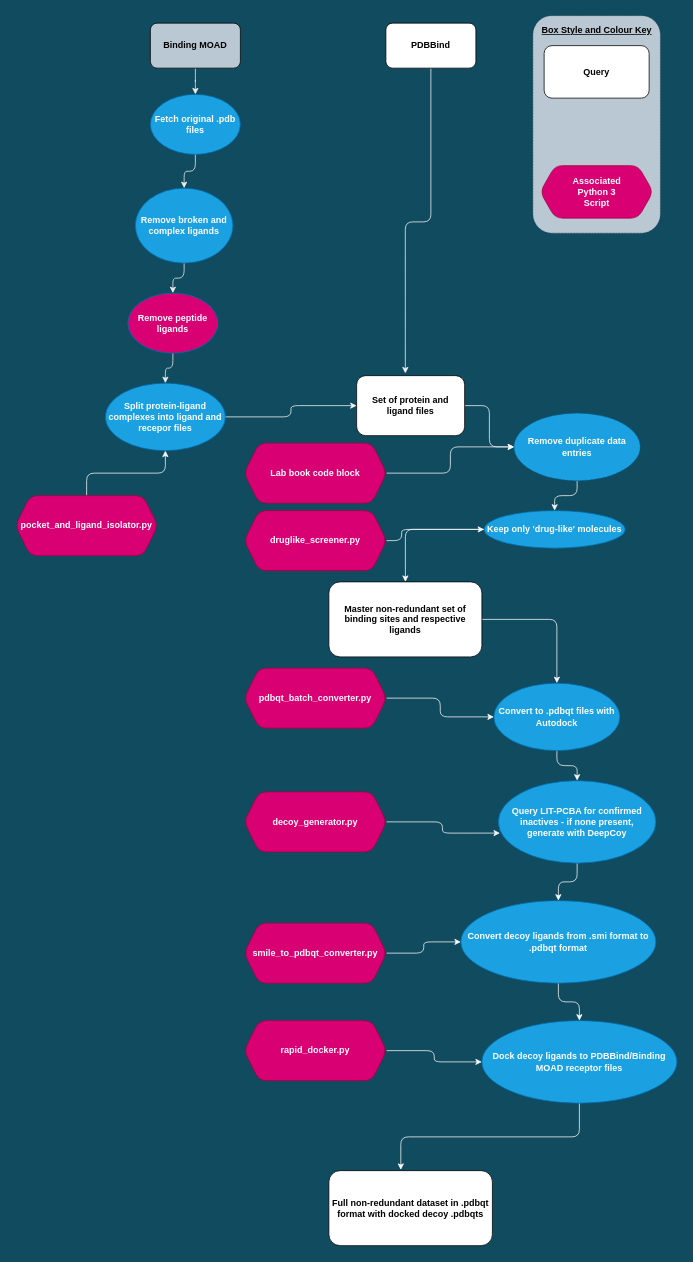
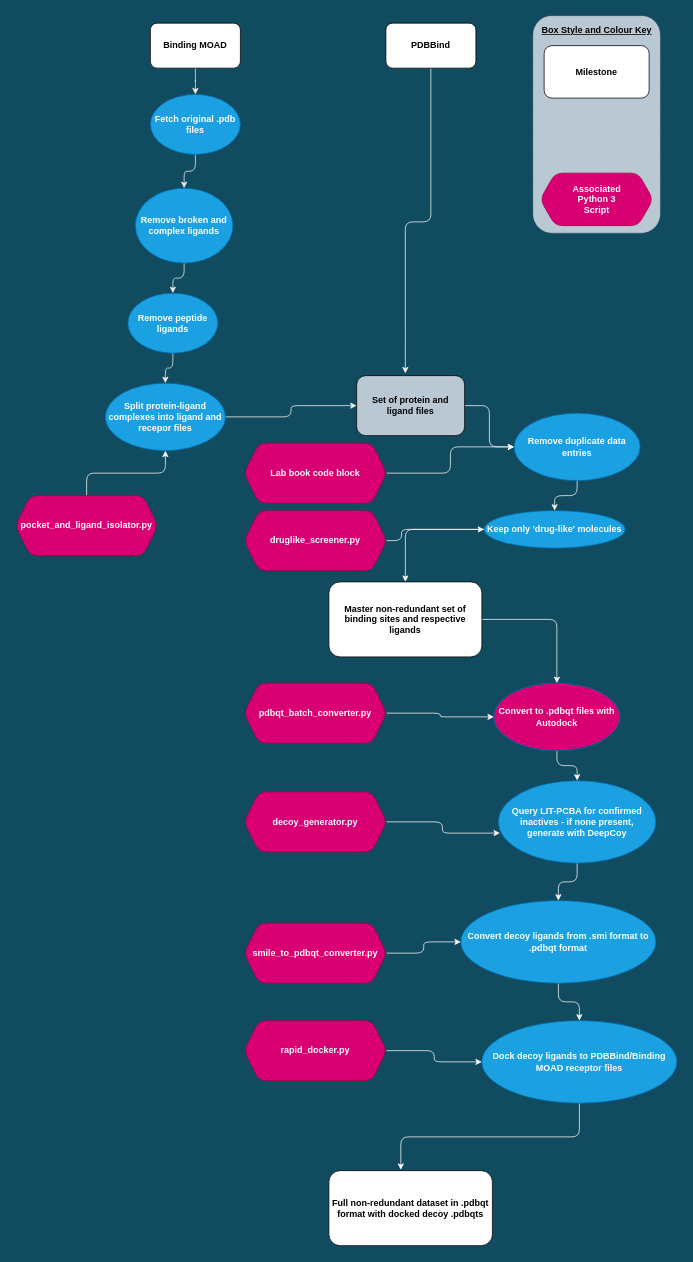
- <mxCell id="4" value="Binding MOAD" style="rounded=1;whiteSpace=wrap;html=1;sketch=0;fontStyle=1;fillColor=#bac8d3;" parent="1" vertex="1"><mxGeometry x="200" y="30" width="120" height="60" as="geometry" /></mxCell>
+ <mxCell id="4" value="Binding MOAD" style="rounded=1;whiteSpace=wrap;html=1;sketch=0;fontStyle=1" parent="1" vertex="1"><mxGeometry x="200" y="30" width="120" height="60" as="geometry" /></mxCell>
- <mxCell id="40" value="&lt;b&gt;Query&lt;/b&gt;" style="rounded=1;whiteSpace=wrap;html=1;perimeterSpacing=5;strokeWidth=1;" parent="1" vertex="1"><mxGeometry x="725" y="60" width="140" height="70" as="geometry" /></mxCell>
+ <mxCell id="40" value="&lt;b&gt;Milestone&lt;/b&gt;" style="rounded=1;whiteSpace=wrap;html=1;perimeterSpacing=5;strokeWidth=1;" parent="1" vertex="1"><mxGeometry x="725" y="60" width="140" height="70" as="geometry" /></mxCell>
- <mxCell id="41" value="&lt;div&gt;Associated&lt;/div&gt;&lt;div&gt;Python 3 &lt;br&gt;&lt;/div&gt;&lt;div&gt;Script&lt;br&gt;&lt;/div&gt;" style="shape=hexagon;perimeter=hexagonPerimeter2;whiteSpace=wrap;html=1;fixedSize=1;rounded=1;fontStyle=1;strokeColor=#A50040;fillColor=#d80073;sketch=0;fontColor=#ffffff;" parent="1" vertex="1"><mxGeometry x="719.75" y="220" width="150.5" height="70" as="geometry" /></mxCell>
+ <mxCell id="41" value="&lt;div&gt;Associated&lt;/div&gt;&lt;div&gt;Python 3 &lt;br&gt;&lt;/div&gt;&lt;div&gt;Script&lt;br&gt;&lt;/div&gt;" style="shape=hexagon;perimeter=hexagonPerimeter2;whiteSpace=wrap;html=1;fixedSize=1;rounded=1;fontStyle=1;strokeColor=#A50040;fillColor=#d80073;sketch=0;fontColor=#ffffff;" parent="1" vertex="1"><mxGeometry x="719.75" y="230" width="150.5" height="70" as="geometry" /></mxCell>
- <mxCell id="46" value="Remove peptide ligands" style="ellipse;whiteSpace=wrap;html=1;rounded=1;fontStyle=1;sketch=0;fillColor=#d80073;strokeColor=#006EAF;fontColor=#ffffff;" parent="1" vertex="1"><mxGeometry x="170" y="390" width="120" height="80" as="geometry" /></mxCell>
+ <mxCell id="46" value="Remove peptide ligands" style="ellipse;whiteSpace=wrap;html=1;rounded=1;fontStyle=1;sketch=0;fillColor=#1ba1e2;strokeColor=#006EAF;fontColor=#ffffff;" parent="1" vertex="1"><mxGeometry x="170" y="390" width="120" height="80" as="geometry" /></mxCell>
- <mxCell id="11" value="&lt;div&gt;Set of protein and &lt;br&gt;&lt;/div&gt;&lt;div&gt;ligand files&lt;/div&gt;" style="rounded=1;whiteSpace=wrap;html=1;sketch=0;fontStyle=1" parent="1" vertex="1"><mxGeometry x="475" y="500" width="144" height="80" as="geometry" /></mxCell>
+ <mxCell id="11" value="&lt;div&gt;Set of protein and &lt;br&gt;&lt;/div&gt;&lt;div&gt;ligand files&lt;/div&gt;" style="rounded=1;whiteSpace=wrap;html=1;sketch=0;fontStyle=1;fillColor=#bac8d3;" parent="1" vertex="1"><mxGeometry x="475" y="500" width="144" height="80" as="geometry" /></mxCell>
- <mxCell id="17" value="&lt;div&gt;Remove duplicate data &lt;br&gt;&lt;/div&gt;&lt;div&gt;entries&lt;/div&gt;" style="ellipse;whiteSpace=wrap;html=1;rounded=0;sketch=0;strokeColor=#006EAF;fillColor=#1ba1e2;fontColor=#ffffff;fontStyle=1;dashed=1;" parent="1" vertex="1"><mxGeometry x="685" y="550" width="168" height="90" as="geometry" /></mxCell>
+ <mxCell id="17" value="&lt;div&gt;Remove duplicate data &lt;br&gt;&lt;/div&gt;&lt;div&gt;entries&lt;/div&gt;" style="ellipse;whiteSpace=wrap;html=1;rounded=0;sketch=0;strokeColor=#006EAF;fillColor=#1ba1e2;fontColor=#ffffff;fontStyle=1" parent="1" vertex="1"><mxGeometry x="685" y="550" width="168" height="90" as="geometry" /></mxCell>
- <mxCell id="33" value="pdbqt_batch_converter.py" style="shape=hexagon;perimeter=hexagonPerimeter2;whiteSpace=wrap;html=1;fixedSize=1;rounded=1;fontStyle=1;strokeColor=#A50040;fillColor=#d80073;sketch=0;fontColor=#ffffff;" parent="1" vertex="1"><mxGeometry x="325" y="890" width="190" height="80" as="geometry" /></mxCell>
+ <mxCell id="33" value="pdbqt_batch_converter.py" style="shape=hexagon;perimeter=hexagonPerimeter2;whiteSpace=wrap;html=1;fixedSize=1;rounded=1;fontStyle=1;strokeColor=#A50040;fillColor=#d80073;sketch=0;fontColor=#ffffff;" parent="1" vertex="1"><mxGeometry x="325" y="910" width="190" height="80" as="geometry" /></mxCell>
- <mxCell id="13" value="Convert to .pdbqt files with Autodock" style="ellipse;whiteSpace=wrap;html=1;rounded=0;sketch=0;strokeColor=#006EAF;fillColor=#1ba1e2;fontColor=#ffffff;fontStyle=1" parent="1" vertex="1"><mxGeometry x="658" y="910" width="168" height="90" as="geometry" /></mxCell>
+ <mxCell id="13" value="Convert to .pdbqt files with Autodock" style="ellipse;whiteSpace=wrap;html=1;rounded=0;sketch=0;strokeColor=#006EAF;fillColor=#d80073;fontColor=#ffffff;fontStyle=1;" parent="1" vertex="1"><mxGeometry x="658" y="910" width="168" height="90" as="geometry" /></mxCell>
